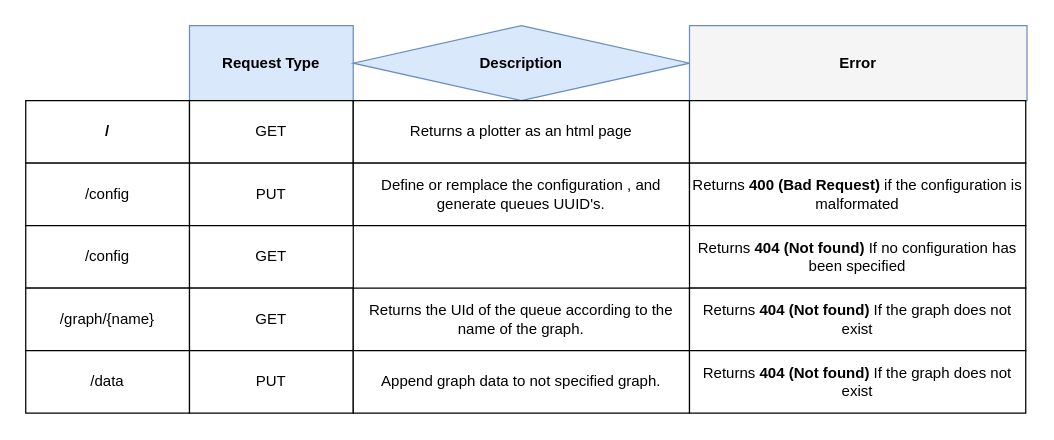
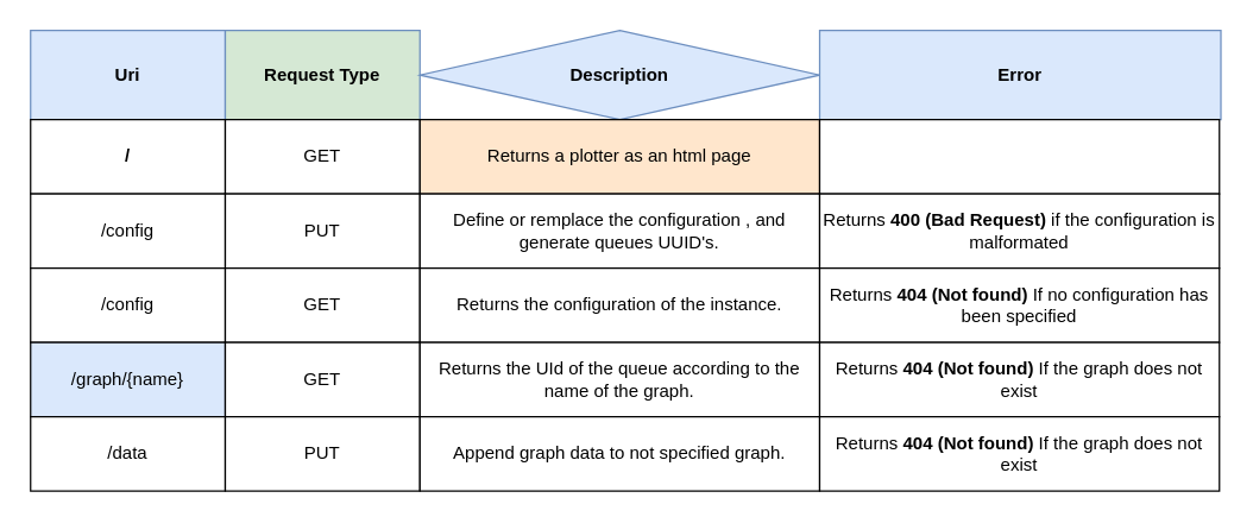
+ <mxCell id="2" value="Uri" style="whiteSpace=wrap;html=1;rounded=0;shadow=0;strokeWidth=1;fontFamily=Helvetica;fillColor=#dae8fc;strokeColor=#6c8ebf;fontStyle=1" parent="1" vertex="1"><mxGeometry x="20" y="20" width="131" height="60" as="geometry" /></mxCell>
- <mxCell id="3" value="Request Type" style="whiteSpace=wrap;html=1;strokeWidth=1;fontFamily=Helvetica;fillColor=#dae8fc;strokeColor=#6c8ebf;fontStyle=1" parent="1" vertex="1"><mxGeometry x="151" y="20" width="131" height="60" as="geometry" /></mxCell>
+ <mxCell id="3" value="Request Type" style="whiteSpace=wrap;html=1;strokeWidth=1;fontFamily=Helvetica;fillColor=#d5e8d4;strokeColor=#6c8ebf;fontStyle=1;" parent="1" vertex="1"><mxGeometry x="151" y="20" width="131" height="60" as="geometry" /></mxCell>
- <mxCell id="20" value="Error" style="whiteSpace=wrap;html=1;strokeWidth=1;fontFamily=Helvetica;fillColor=#f5f5f5;strokeColor=#6c8ebf;fontStyle=1;" vertex="1" parent="1"><mxGeometry x="551" y="20" width="270" height="60" as="geometry" /></mxCell>
+ <mxCell id="20" value="Error" style="whiteSpace=wrap;html=1;strokeWidth=1;fontFamily=Helvetica;fillColor=#dae8fc;strokeColor=#6c8ebf;fontStyle=1" vertex="1" parent="1"><mxGeometry x="551" y="20" width="270" height="60" as="geometry" /></mxCell>
- <mxCell id="7" value="&lt;span class=&quot;VIiyi&quot; style=&quot;font-size: 12px;&quot; lang=&quot;en&quot;&gt;&lt;span class=&quot;JLqJ4b ChMk0b&quot; style=&quot;font-size: 12px;&quot;&gt;&lt;span style=&quot;font-size: 12px;&quot;&gt;Returns a plotter as an html page&lt;/span&gt;&lt;/span&gt;&lt;/span&gt; " style="whiteSpace=wrap;html=1;fontFamily=Helvetica;fontSize=12;fontStyle=0" parent="1" vertex="1"><mxGeometry x="282" y="80" width="269" height="50" as="geometry" /></mxCell>
+ <mxCell id="7" value="&lt;span class=&quot;VIiyi&quot; style=&quot;font-size: 12px;&quot; lang=&quot;en&quot;&gt;&lt;span class=&quot;JLqJ4b ChMk0b&quot; style=&quot;font-size: 12px;&quot;&gt;&lt;span style=&quot;font-size: 12px;&quot;&gt;Returns a plotter as an html page&lt;/span&gt;&lt;/span&gt;&lt;/span&gt; " style="whiteSpace=wrap;html=1;fontFamily=Helvetica;fontSize=12;fontStyle=0;fillColor=#ffe6cc;" parent="1" vertex="1"><mxGeometry x="282" y="80" width="269" height="50" as="geometry" /></mxCell>
+ <mxCell id="13" value="&lt;font style=&quot;font-size: 12px&quot;&gt;Returns the configuration of the instance. &lt;br&gt;&lt;/font&gt;" style="whiteSpace=wrap;html=1;fontFamily=Helvetica;fontSize=10;fontStyle=0" parent="1" vertex="1"><mxGeometry x="282" y="180" width="269" height="50" as="geometry" /></mxCell>
- <mxCell id="14" value="/graph/{name}" style="whiteSpace=wrap;html=1;fontFamily=Helvetica;fontStyle=0" parent="1" vertex="1"><mxGeometry x="20" y="230" width="131" height="50" as="geometry" /></mxCell>
+ <mxCell id="14" value="/graph/{name}" style="whiteSpace=wrap;html=1;fontFamily=Helvetica;fontStyle=0;fillColor=#dae8fc;" parent="1" vertex="1"><mxGeometry x="20" y="230" width="131" height="50" as="geometry" /></mxCell>
